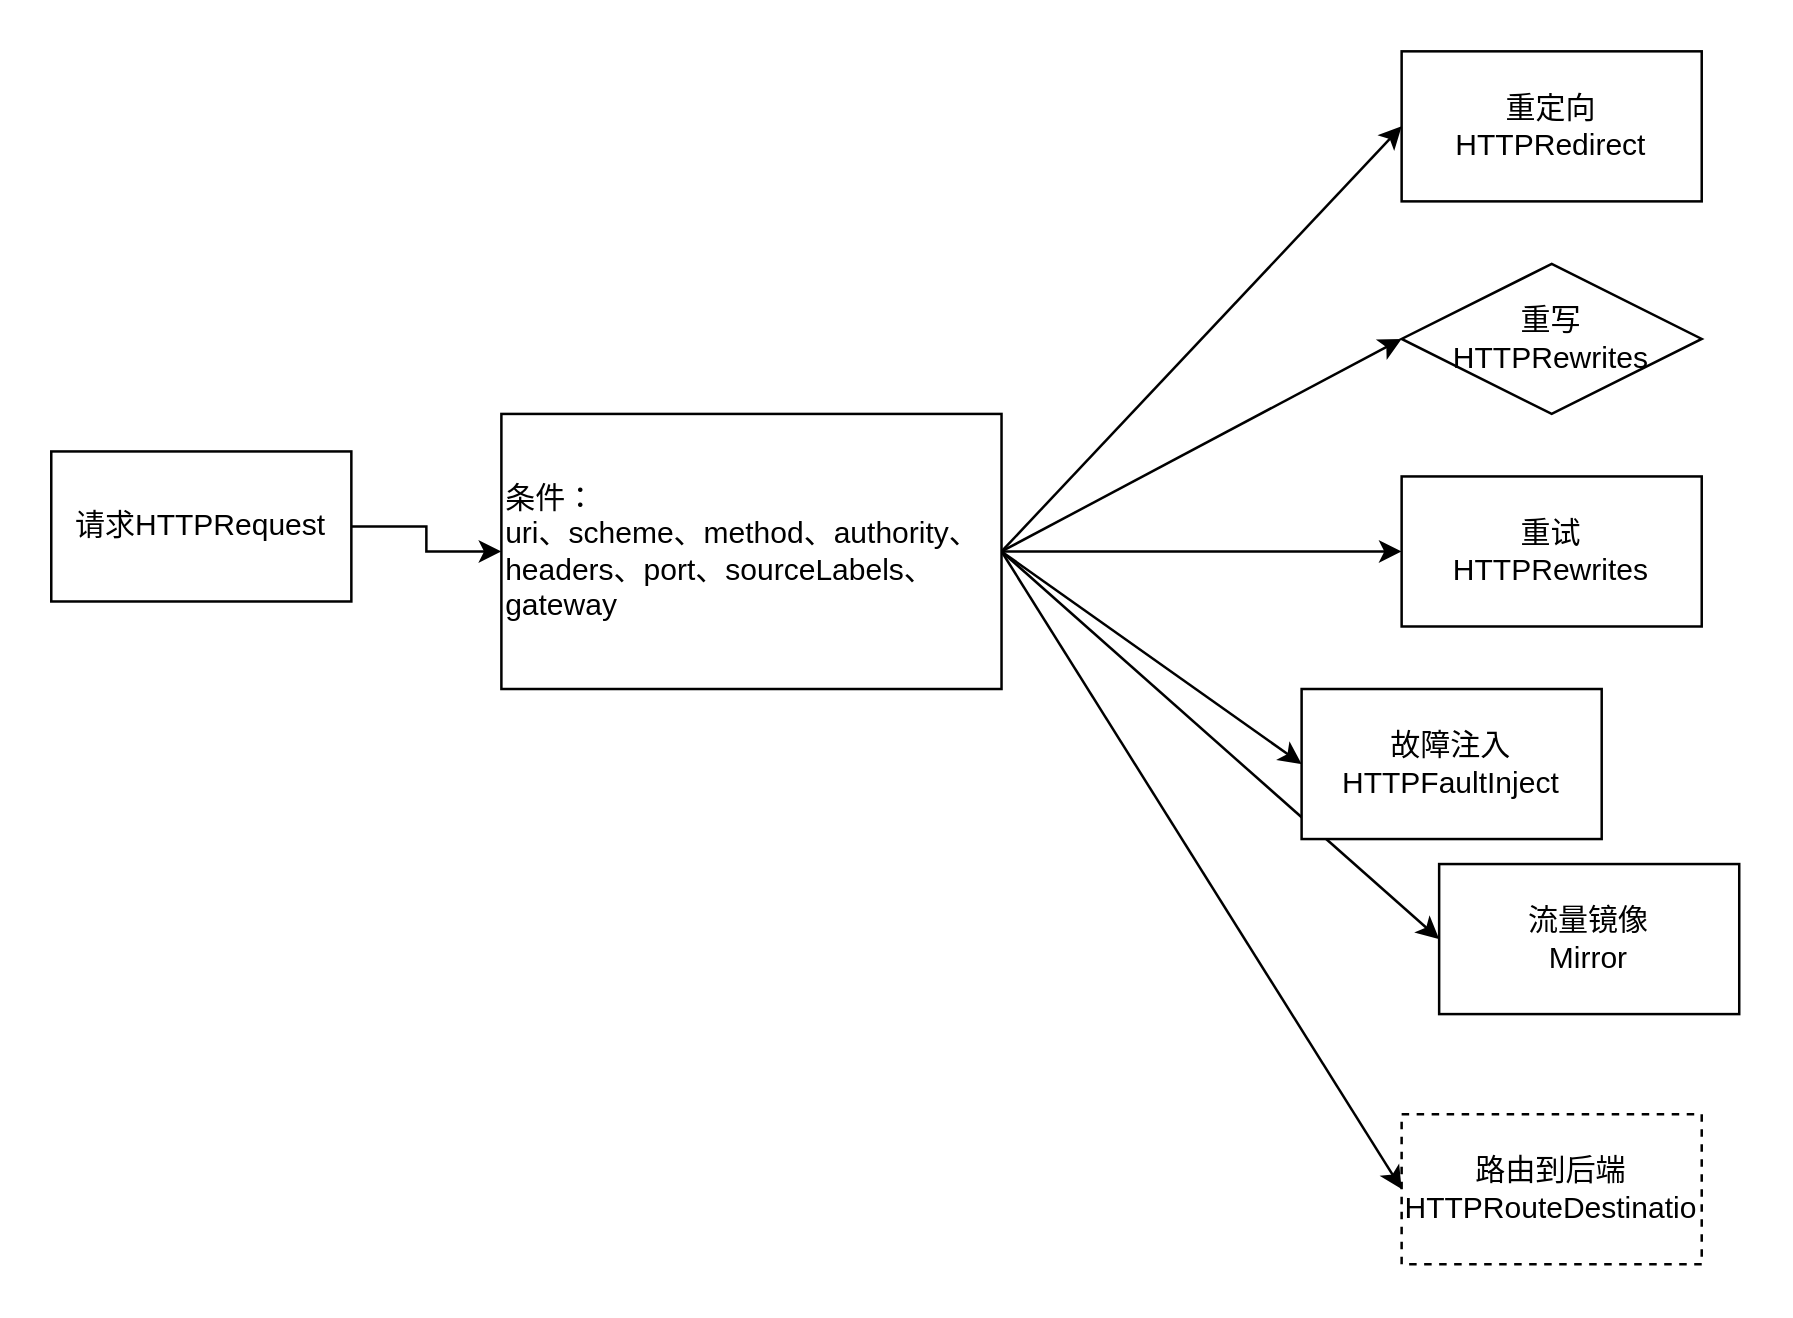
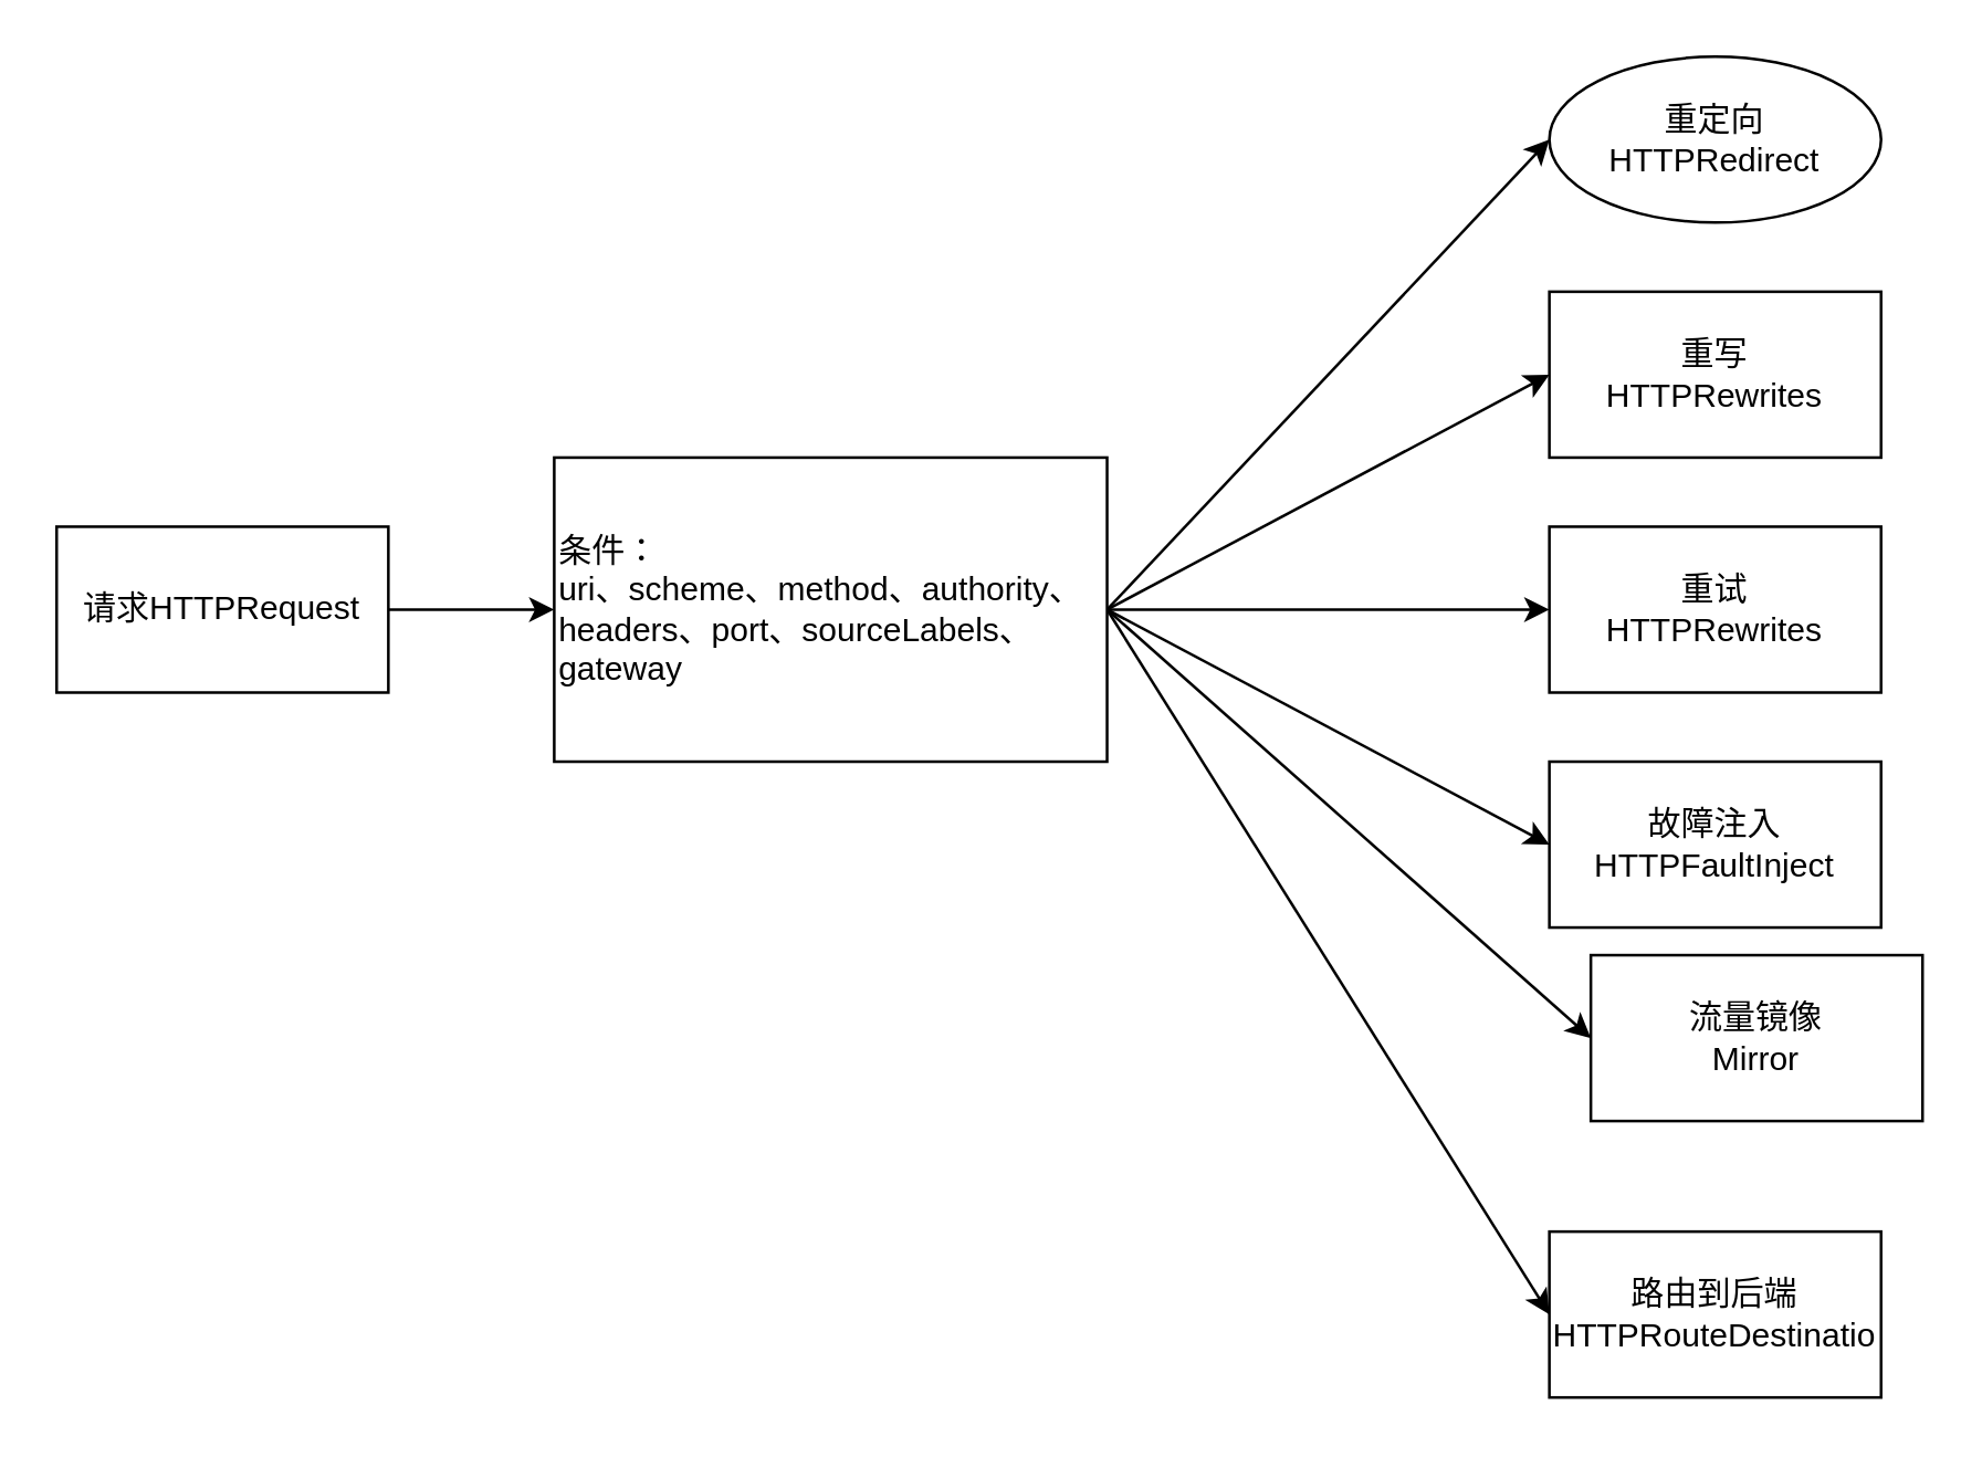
- <mxCell id="11" value="重定向&lt;br&gt;HTTPRedirect" style="rounded=0;whiteSpace=wrap;html=1;" vertex="1" parent="1"><mxGeometry x="560" y="20" width="120" height="60" as="geometry" /></mxCell>
+ <mxCell id="11" value="重定向&lt;br&gt;HTTPRedirect" style="ellipse;whiteSpace=wrap;html=1;" vertex="1" parent="1"><mxGeometry x="560" y="20" width="120" height="60" as="geometry" /></mxCell>
- <mxCell id="12" value="重写&lt;br&gt;HTTPRewrites" style="rhombus;whiteSpace=wrap;html=1;" vertex="1" parent="1"><mxGeometry x="560" y="105" width="120" height="60" as="geometry" /></mxCell>
+ <mxCell id="12" value="重写&lt;br&gt;HTTPRewrites" style="rounded=0;whiteSpace=wrap;html=1;" vertex="1" parent="1"><mxGeometry x="560" y="105" width="120" height="60" as="geometry" /></mxCell>
- <mxCell id="3" value="请求HTTPRequest" style="rounded=0;whiteSpace=wrap;html=1;" vertex="1" parent="1"><mxGeometry x="20" y="180" width="120" height="60" as="geometry" /></mxCell>
+ <mxCell id="3" value="请求HTTPRequest" style="rounded=0;whiteSpace=wrap;html=1;" vertex="1" parent="1"><mxGeometry x="20" y="190" width="120" height="60" as="geometry" /></mxCell>
- <mxCell id="14" value="故障注入&lt;br&gt;HTTPFaultInject" style="rounded=0;whiteSpace=wrap;html=1;" vertex="1" parent="1"><mxGeometry x="520" y="275" width="120" height="60" as="geometry" /></mxCell>
+ <mxCell id="14" value="故障注入&lt;br&gt;HTTPFaultInject" style="rounded=0;whiteSpace=wrap;html=1;" vertex="1" parent="1"><mxGeometry x="560" y="275" width="120" height="60" as="geometry" /></mxCell>
- <mxCell id="16" value="路由到后端&lt;br&gt;HTTPRouteDestinatio" style="rounded=0;whiteSpace=wrap;html=1;dashed=1;" vertex="1" parent="1"><mxGeometry x="560" y="445" width="120" height="60" as="geometry" /></mxCell>
+ <mxCell id="16" value="路由到后端&lt;br&gt;HTTPRouteDestinatio" style="rounded=0;whiteSpace=wrap;html=1;" vertex="1" parent="1"><mxGeometry x="560" y="445" width="120" height="60" as="geometry" /></mxCell>
